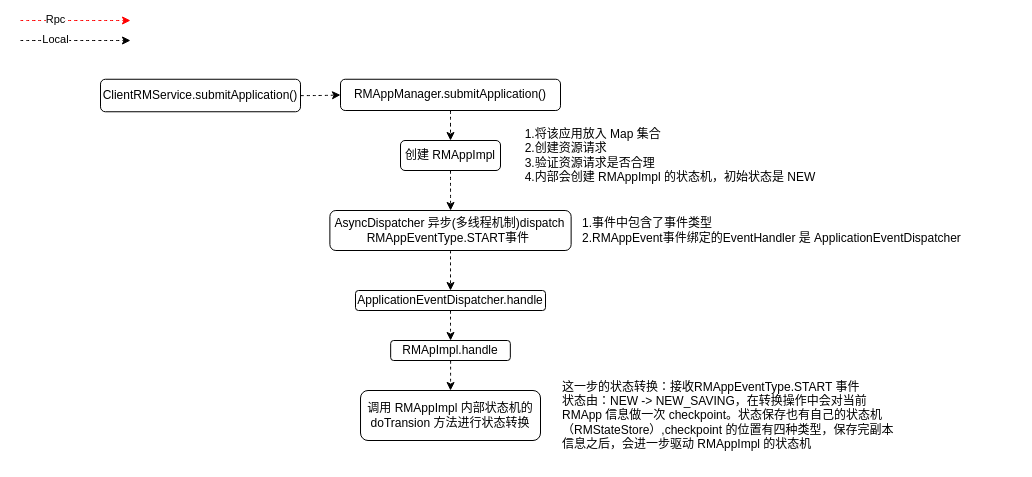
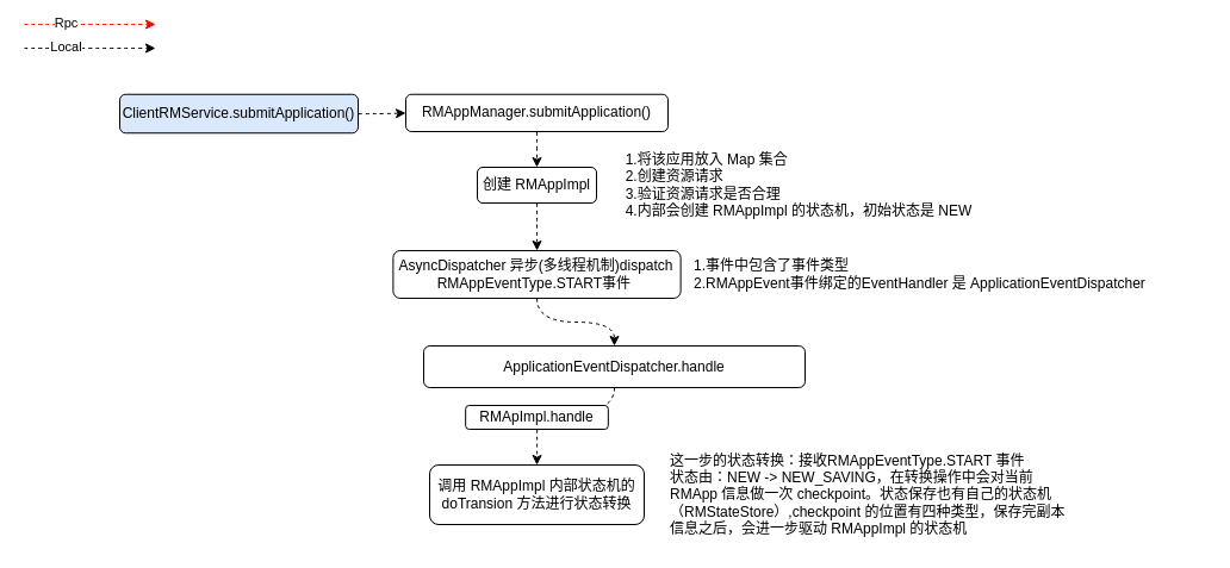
- <mxCell id="5" value="ClientRMService.submitApplication()" style="rounded=1;whiteSpace=wrap;html=1;" vertex="1" parent="1"><mxGeometry x="100" y="78.75" width="200" height="32.5" as="geometry" /></mxCell>
+ <mxCell id="5" value="ClientRMService.submitApplication()" style="rounded=1;whiteSpace=wrap;html=1;fillColor=#dae8fc;" vertex="1" parent="1"><mxGeometry x="100" y="78.75" width="200" height="32.5" as="geometry" /></mxCell>
- <mxCell id="17" value="ApplicationEventDispatcher.handle" style="rounded=1;whiteSpace=wrap;html=1;" vertex="1" parent="1"><mxGeometry x="355.01" y="290" width="190" height="20" as="geometry" /></mxCell>
+ <mxCell id="17" value="ApplicationEventDispatcher.handle" style="rounded=1;whiteSpace=wrap;html=1;" vertex="1" parent="1"><mxGeometry x="355.01" y="290" width="320" height="35" as="geometry" /></mxCell>
